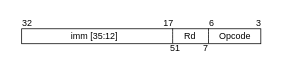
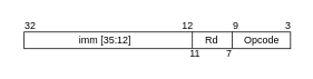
- <mxCell id="7" value="17" style="text;html=1;align=center;verticalAlign=middle;resizable=0;points=[];autosize=1;" parent="1" vertex="1"><mxGeometry x="211" y="21" width="25" height="19" as="geometry" /></mxCell>
+ <mxCell id="7" value="12" style="text;html=1;align=center;verticalAlign=middle;resizable=0;points=[];autosize=1;" parent="1" vertex="1"><mxGeometry x="211" y="21" width="25" height="19" as="geometry" /></mxCell>
- <mxCell id="9" value="6" style="text;html=1;align=center;verticalAlign=middle;resizable=0;points=[];autosize=1;" parent="1" vertex="1"><mxGeometry x="273" y="21" width="17" height="19" as="geometry" /></mxCell>
+ <mxCell id="9" value="9" style="text;html=1;align=center;verticalAlign=middle;resizable=0;points=[];autosize=1;" parent="1" vertex="1"><mxGeometry x="273" y="21" width="17" height="19" as="geometry" /></mxCell>
- <mxCell id="13" value="51" style="text;html=1;align=center;verticalAlign=middle;resizable=0;points=[];autosize=1;" parent="1" vertex="1"><mxGeometry x="221" y="54" width="24" height="19" as="geometry" /></mxCell>
+ <mxCell id="13" value="11" style="text;html=1;align=center;verticalAlign=middle;resizable=0;points=[];autosize=1;" parent="1" vertex="1"><mxGeometry x="221" y="54" width="24" height="19" as="geometry" /></mxCell>
